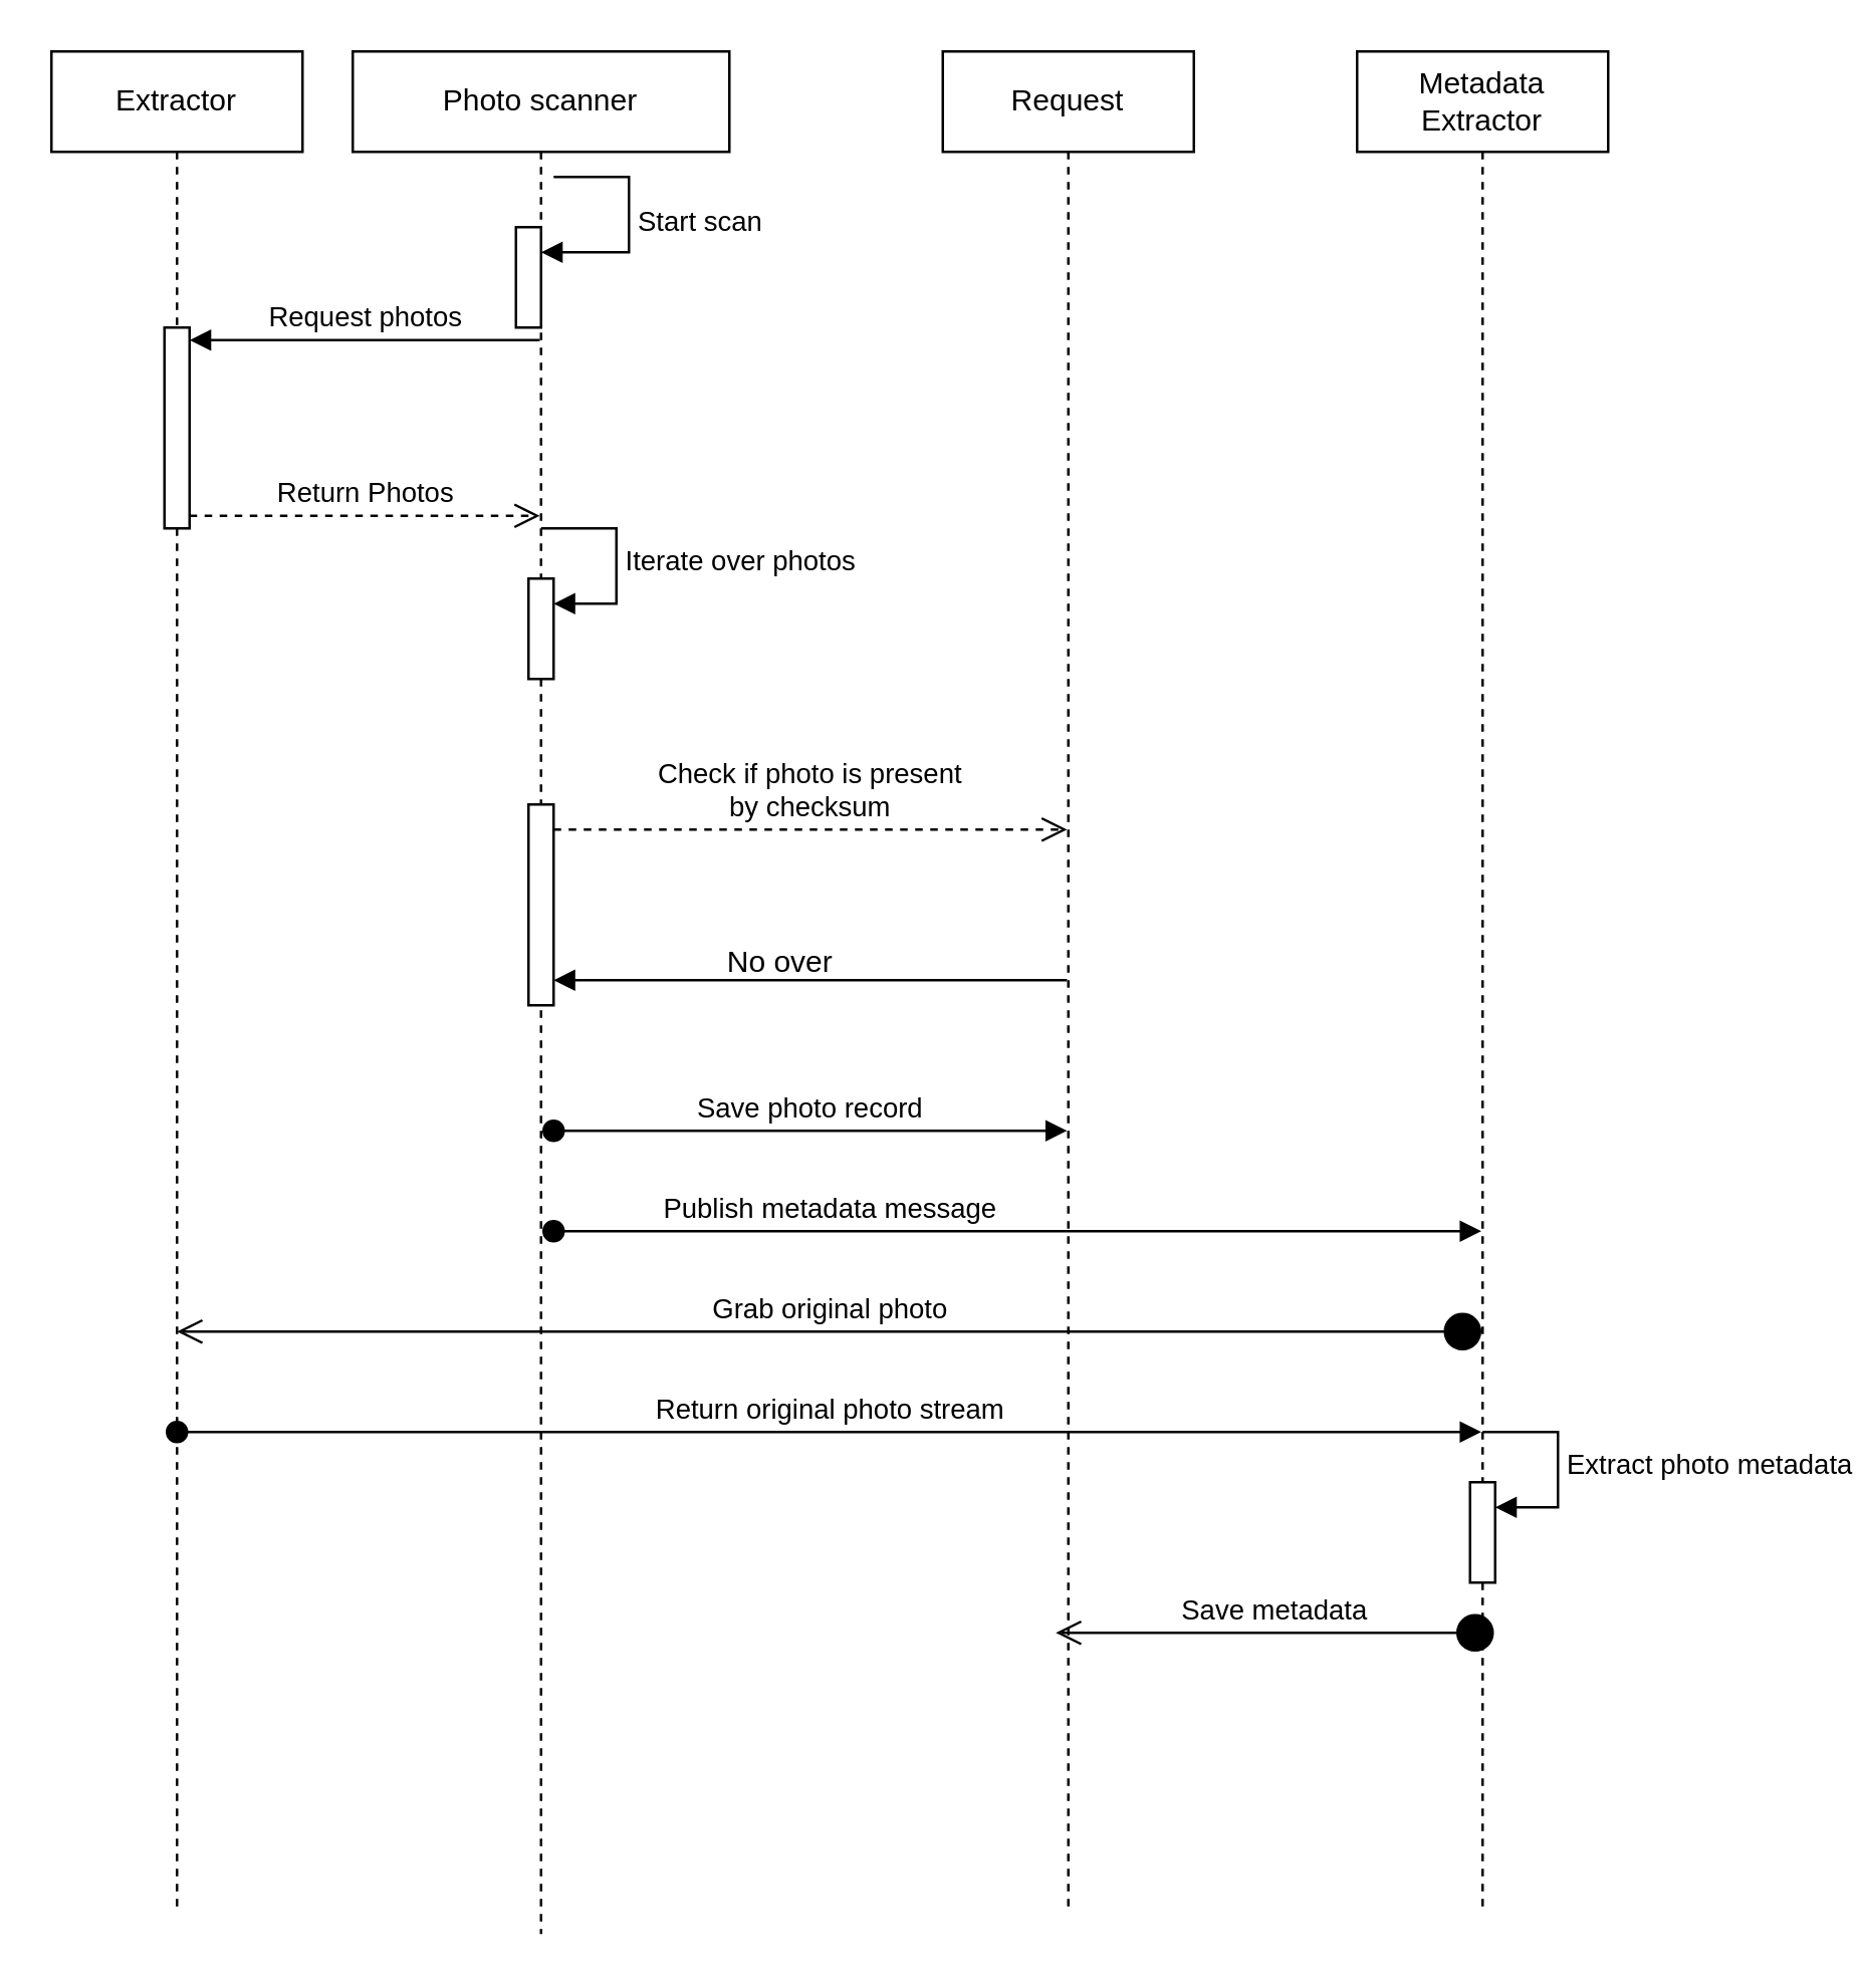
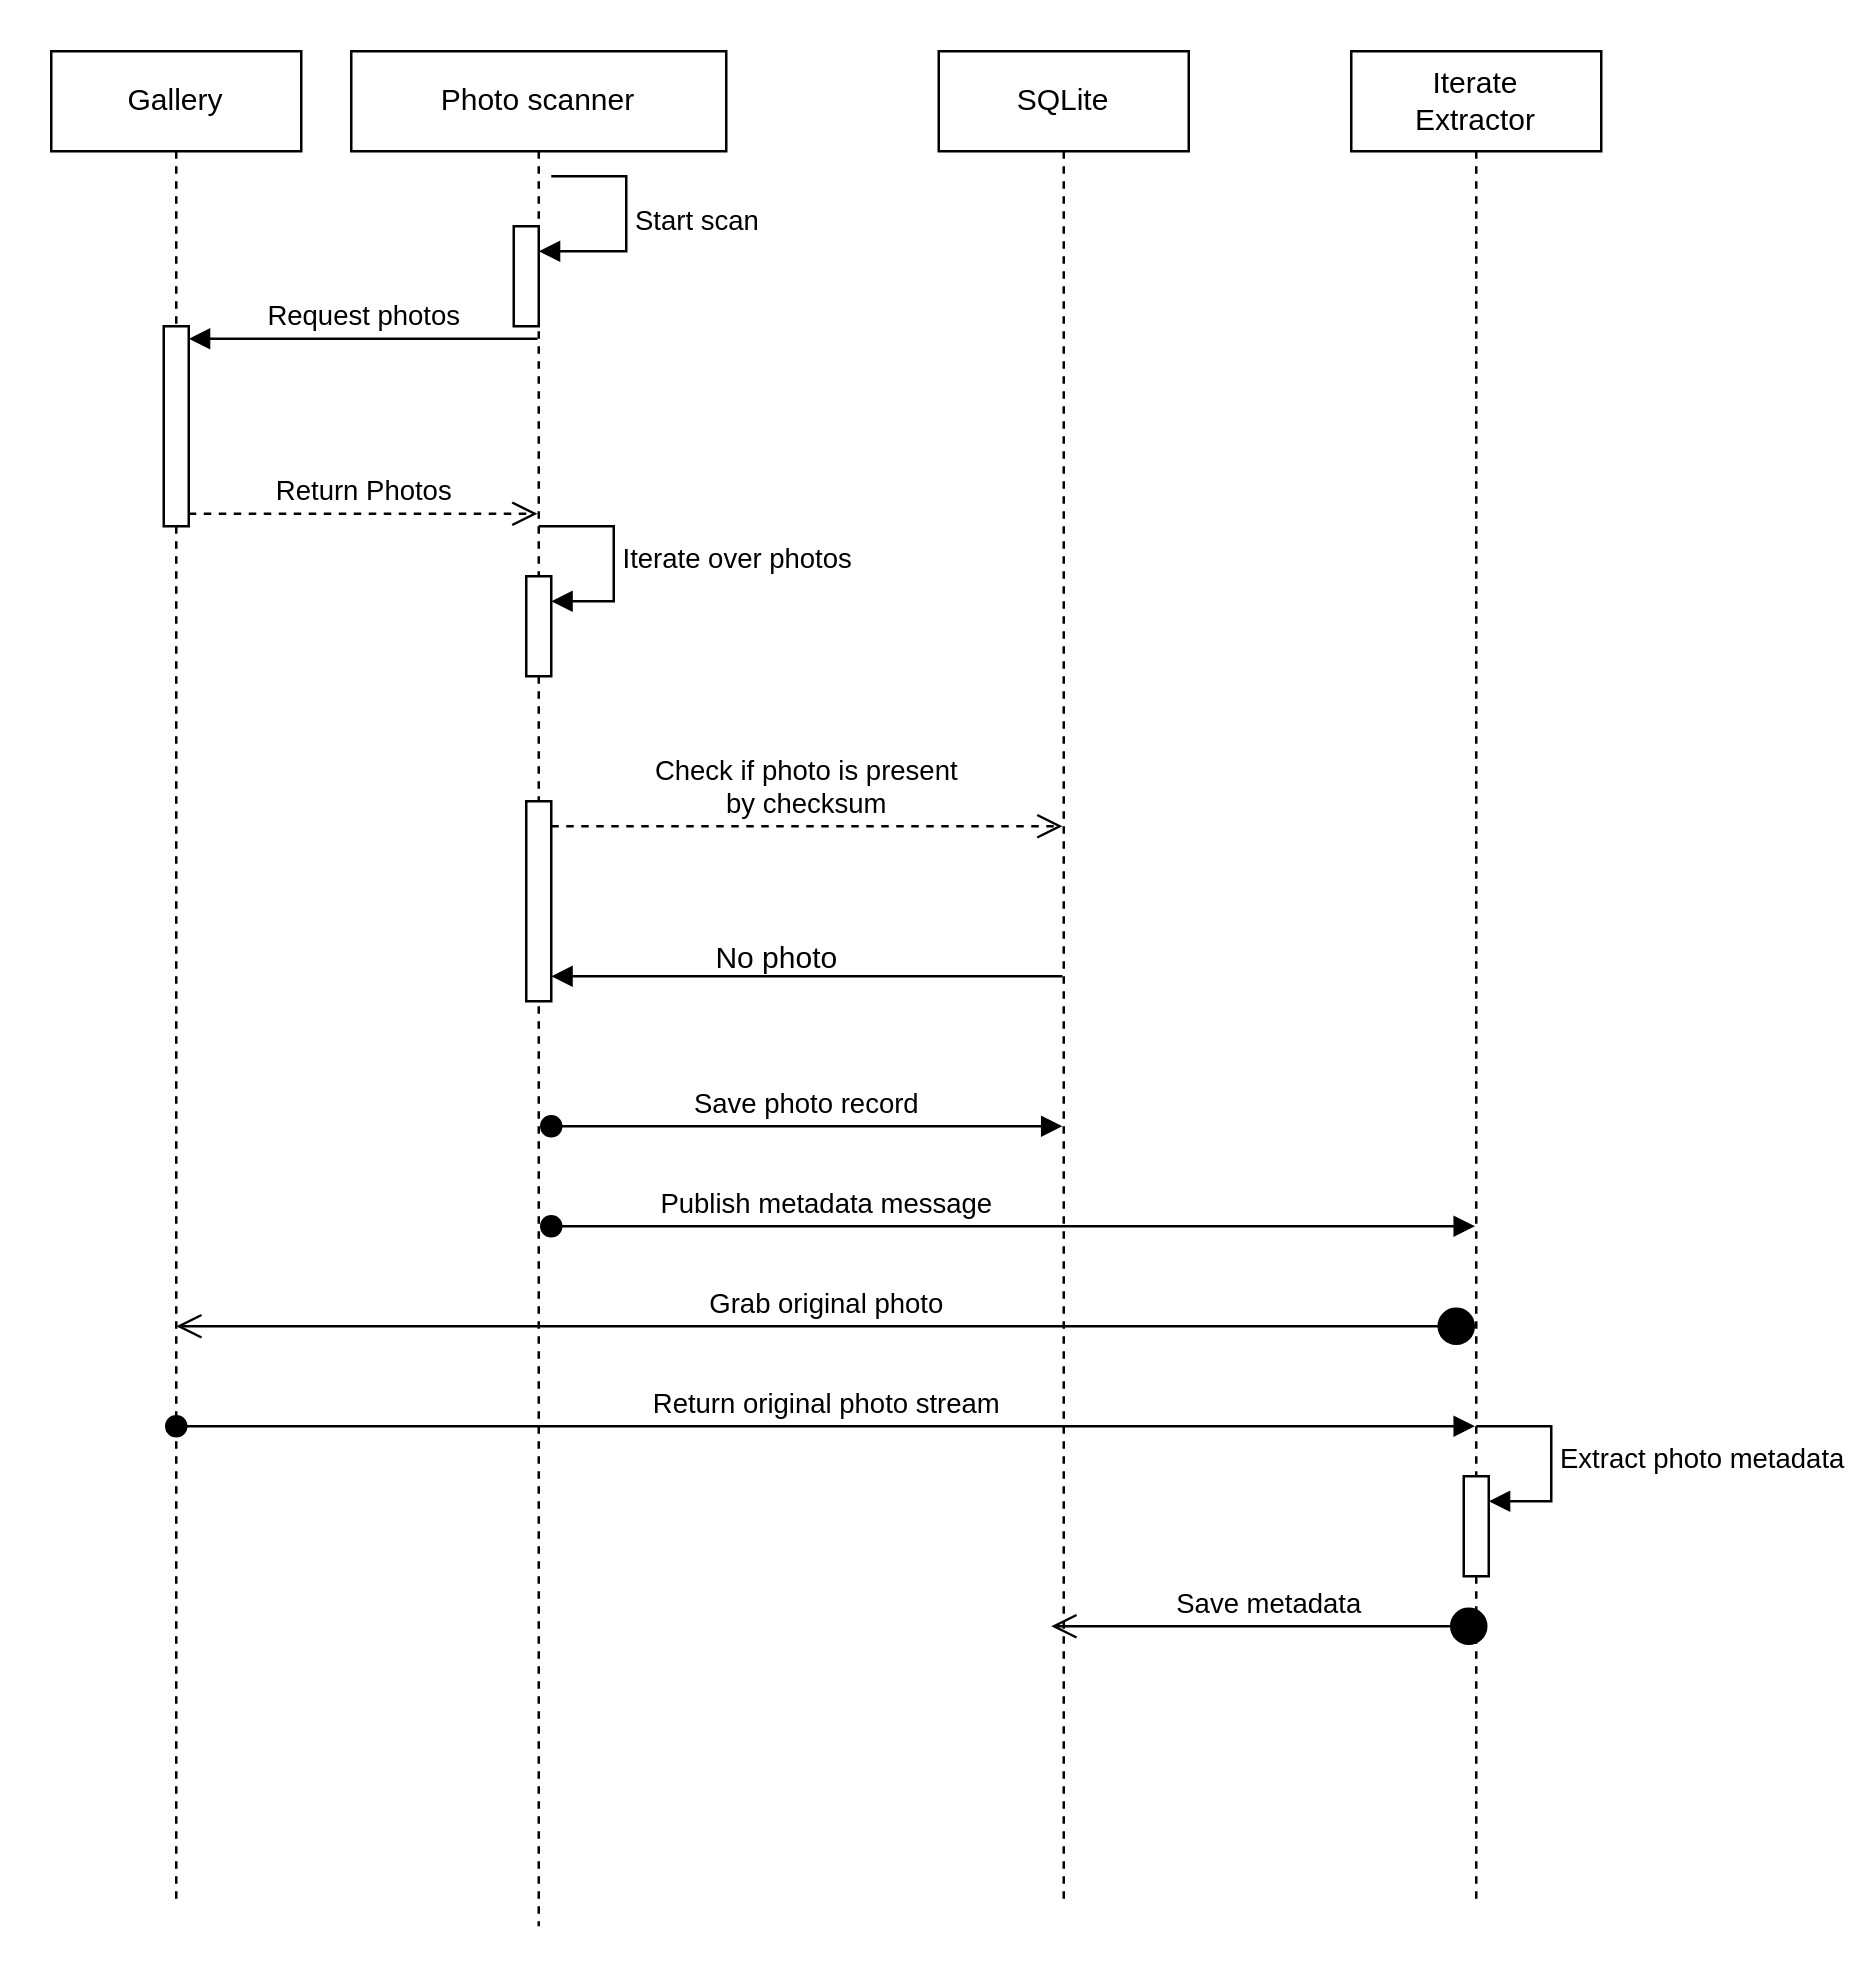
- <mxCell id="2" value="Extractor" style="shape=umlLifeline;perimeter=lifelinePerimeter;whiteSpace=wrap;html=1;container=1;dropTarget=0;collapsible=0;recursiveResize=0;outlineConnect=0;portConstraint=eastwest;newEdgeStyle={&quot;curved&quot;:0,&quot;rounded&quot;:0};" vertex="1" parent="1"><mxGeometry x="20" y="20" width="100" height="740" as="geometry" /></mxCell>
+ <mxCell id="2" value="Gallery" style="shape=umlLifeline;perimeter=lifelinePerimeter;whiteSpace=wrap;html=1;container=1;dropTarget=0;collapsible=0;recursiveResize=0;outlineConnect=0;portConstraint=eastwest;newEdgeStyle={&quot;curved&quot;:0,&quot;rounded&quot;:0};" vertex="1" parent="1"><mxGeometry x="20" y="20" width="100" height="740" as="geometry" /></mxCell>
- <mxCell id="13" value="&lt;div&gt;Request&lt;/div&gt;" style="shape=umlLifeline;perimeter=lifelinePerimeter;whiteSpace=wrap;html=1;container=1;dropTarget=0;collapsible=0;recursiveResize=0;outlineConnect=0;portConstraint=eastwest;newEdgeStyle={&quot;curved&quot;:0,&quot;rounded&quot;:0};" vertex="1" parent="1"><mxGeometry x="375" y="20" width="100" height="740" as="geometry" /></mxCell>
+ <mxCell id="13" value="&lt;div&gt;SQLite&lt;/div&gt;" style="shape=umlLifeline;perimeter=lifelinePerimeter;whiteSpace=wrap;html=1;container=1;dropTarget=0;collapsible=0;recursiveResize=0;outlineConnect=0;portConstraint=eastwest;newEdgeStyle={&quot;curved&quot;:0,&quot;rounded&quot;:0};" vertex="1" parent="1"><mxGeometry x="375" y="20" width="100" height="740" as="geometry" /></mxCell>
- <mxCell id="10" value="&lt;div&gt;Metadata &lt;br&gt;&lt;/div&gt;&lt;div&gt;Extractor&lt;/div&gt;" style="shape=umlLifeline;perimeter=lifelinePerimeter;whiteSpace=wrap;html=1;container=1;dropTarget=0;collapsible=0;recursiveResize=0;outlineConnect=0;portConstraint=eastwest;newEdgeStyle={&quot;curved&quot;:0,&quot;rounded&quot;:0};" vertex="1" parent="1"><mxGeometry x="540" y="20" width="100" height="740" as="geometry" /></mxCell>
+ <mxCell id="10" value="&lt;div&gt;Iterate &lt;br&gt;&lt;/div&gt;&lt;div&gt;Extractor&lt;/div&gt;" style="shape=umlLifeline;perimeter=lifelinePerimeter;whiteSpace=wrap;html=1;container=1;dropTarget=0;collapsible=0;recursiveResize=0;outlineConnect=0;portConstraint=eastwest;newEdgeStyle={&quot;curved&quot;:0,&quot;rounded&quot;:0};" vertex="1" parent="1"><mxGeometry x="540" y="20" width="100" height="740" as="geometry" /></mxCell>
- <mxCell id="16" value="No over" style="text;html=1;align=center;verticalAlign=middle;resizable=0;points=[];autosize=1;strokeColor=none;fillColor=none;" vertex="1" parent="1"><mxGeometry x="275" y="368" width="70" height="30" as="geometry" /></mxCell>
+ <mxCell id="16" value="No photo" style="text;html=1;align=center;verticalAlign=middle;resizable=0;points=[];autosize=1;strokeColor=none;fillColor=none;" vertex="1" parent="1"><mxGeometry x="275" y="368" width="70" height="30" as="geometry" /></mxCell>
